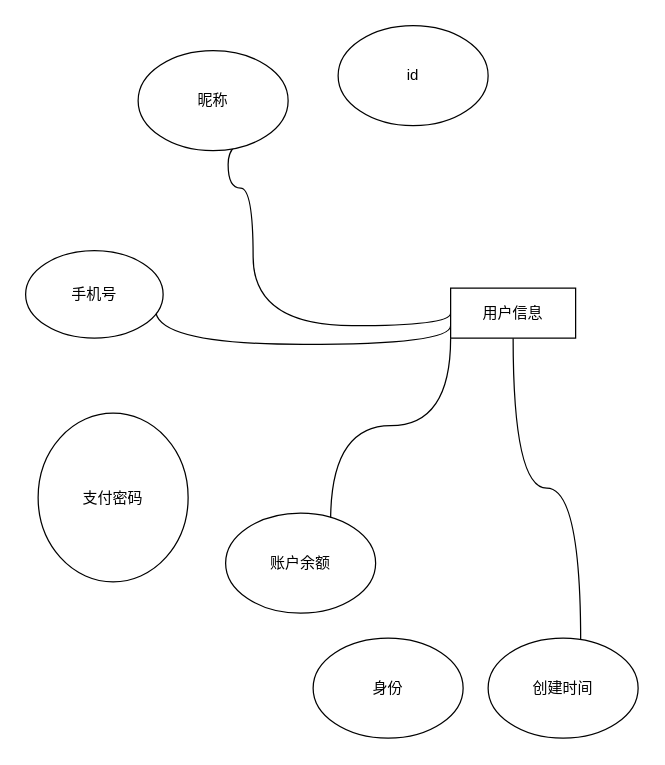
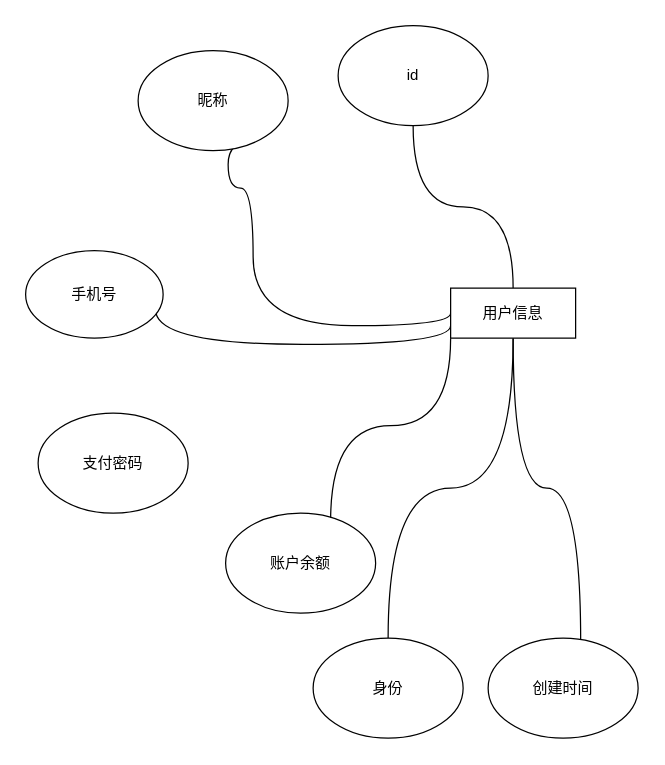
+ <mxCell id="3" style="edgeStyle=orthogonalEdgeStyle;rounded=0;orthogonalLoop=1;jettySize=auto;html=1;exitX=0.5;exitY=0;exitDx=0;exitDy=0;entryX=0.5;entryY=1;entryDx=0;entryDy=0;curved=1;endArrow=none;endFill=0;" edge="1" parent="1" source="9" target="10"><mxGeometry relative="1" as="geometry" /></mxCell>
+ <mxCell id="7" style="edgeStyle=orthogonalEdgeStyle;orthogonalLoop=1;jettySize=auto;html=1;exitX=0.5;exitY=1;exitDx=0;exitDy=0;curved=1;endArrow=none;endFill=0;" edge="1" parent="1" source="9" target="15"><mxGeometry relative="1" as="geometry" /></mxCell>
- <mxCell id="13" value="支付密码" style="ellipse;whiteSpace=wrap;html=1;" vertex="1" parent="1"><mxGeometry x="30" y="330" width="120" height="135" as="geometry" /></mxCell>
+ <mxCell id="13" value="支付密码" style="ellipse;whiteSpace=wrap;html=1;" vertex="1" parent="1"><mxGeometry x="30" y="330" width="120" height="80" as="geometry" /></mxCell>
